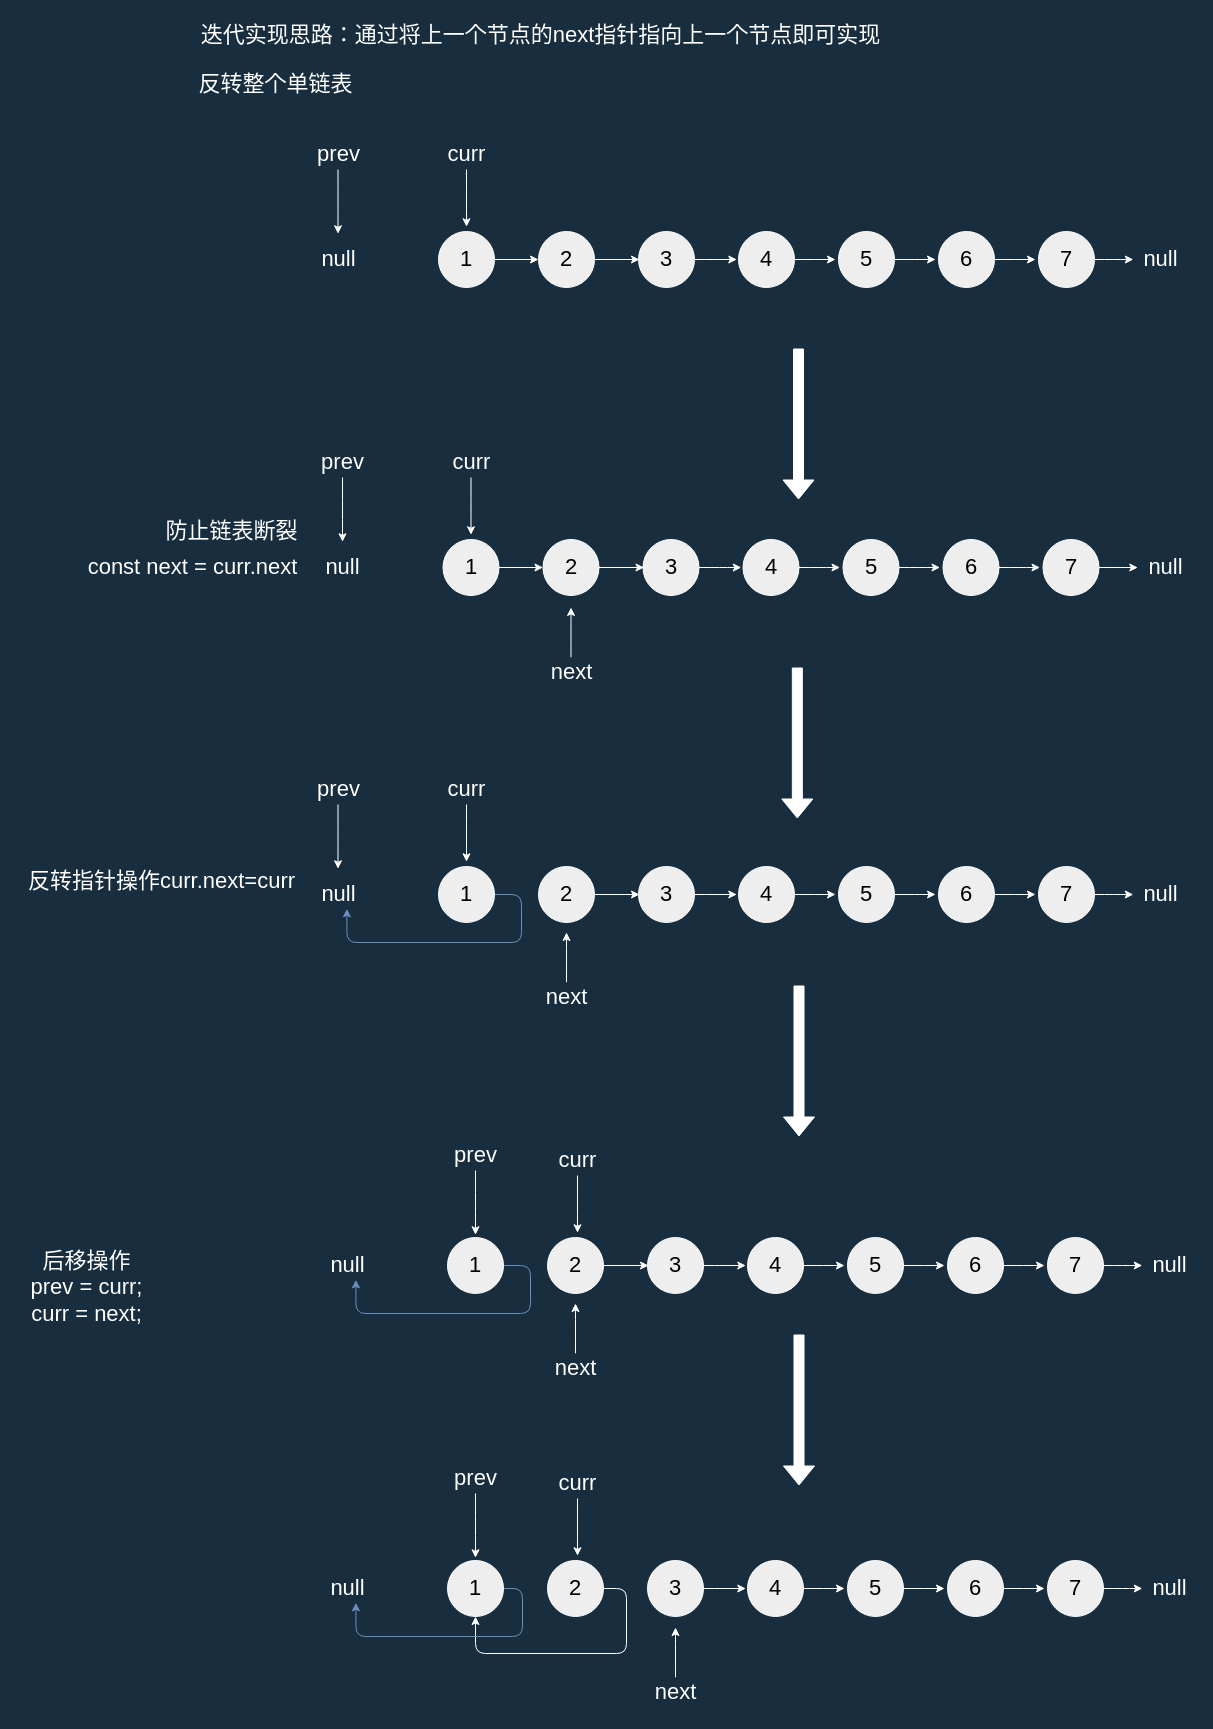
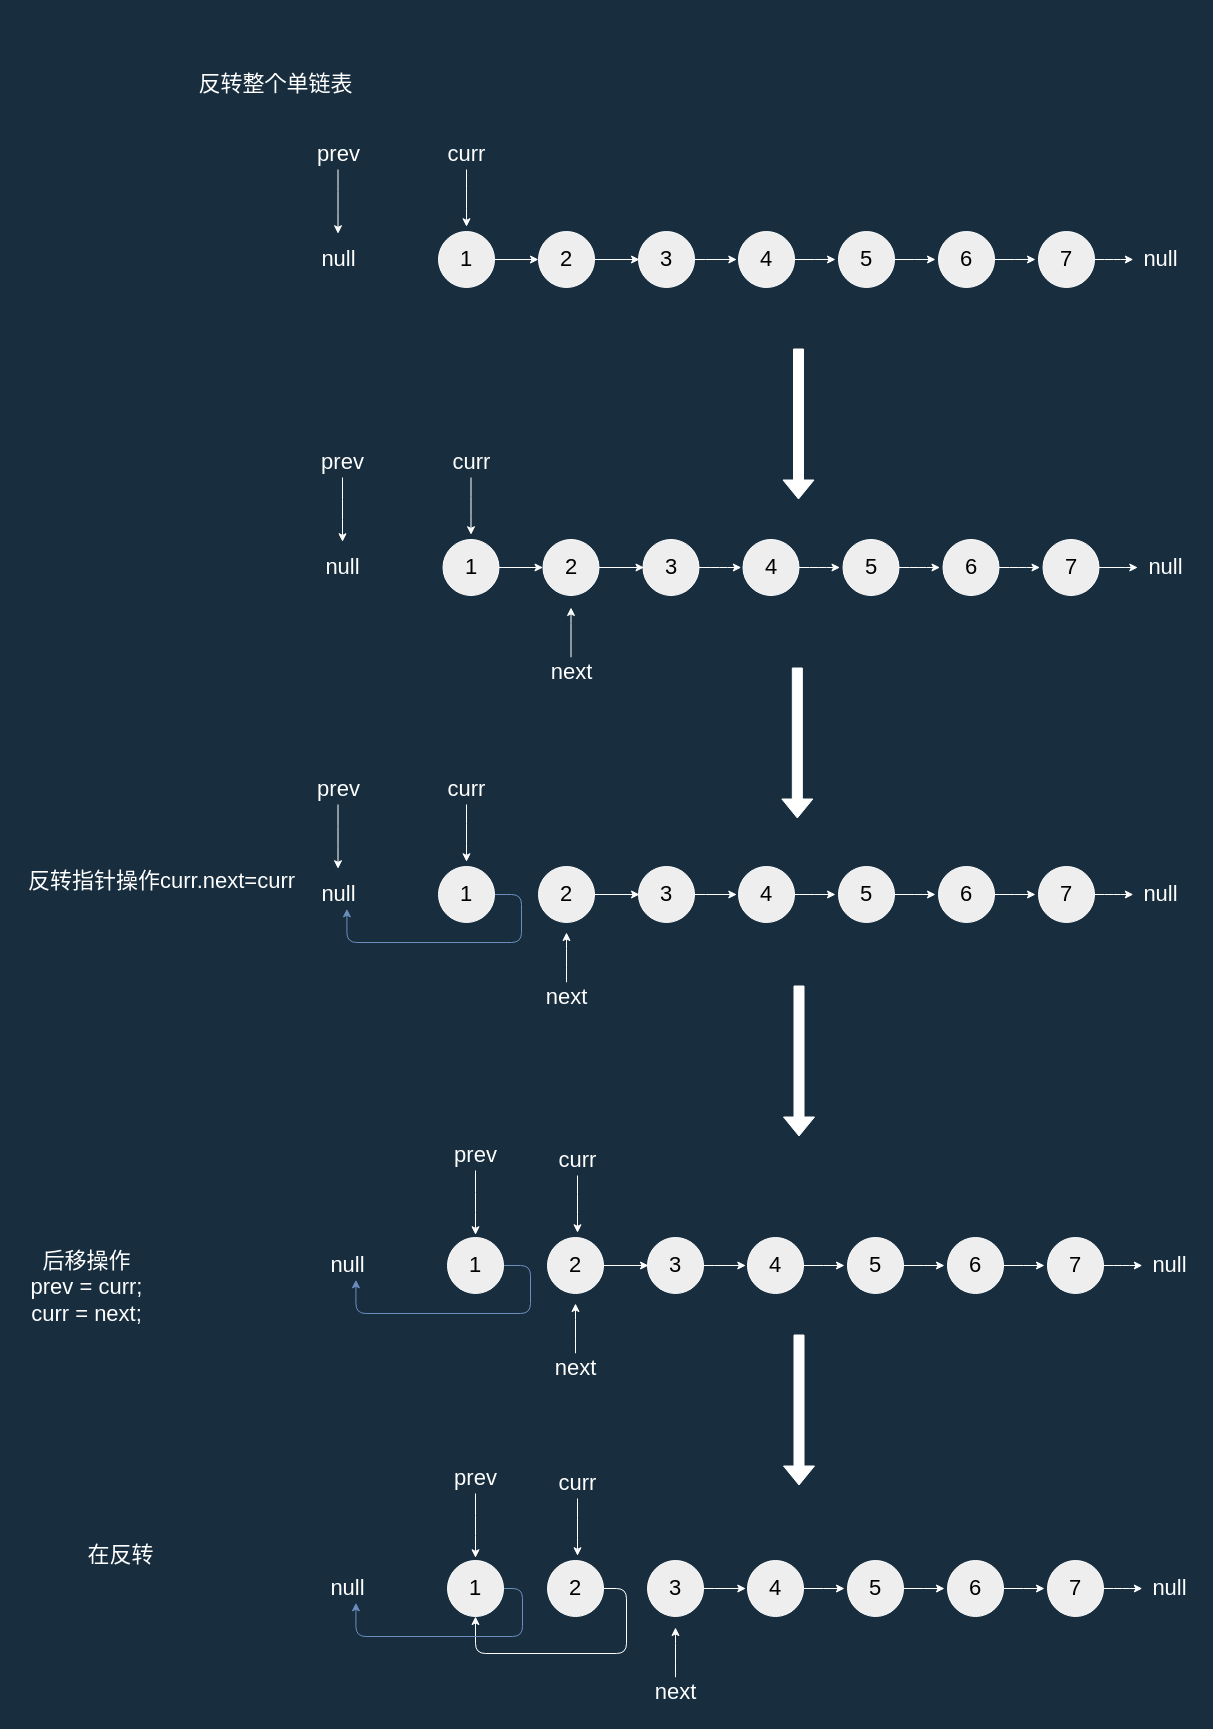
- <mxCell id="18" value="迭代实现思路：通过将上一个节点的next指针指向上一个节点即可实现" style="text;html=1;align=center;verticalAlign=middle;resizable=0;points=[];autosize=1;strokeColor=none;fillColor=none;fontSize=22;fontColor=#FFFFFF;" vertex="1" parent="1"><mxGeometry x="195" y="20" width="689" height="30" as="geometry" /></mxCell>
- <mxCell id="46" value="防止链表断裂" style="text;html=1;align=center;verticalAlign=middle;resizable=0;points=[];autosize=1;strokeColor=none;fillColor=none;fontSize=22;fontColor=#FFFFFF;" vertex="1" parent="1"><mxGeometry x="160" y="516" width="142" height="30" as="geometry" /></mxCell>
- <mxCell id="70" value="const next = curr.next" style="text;html=1;align=center;verticalAlign=middle;resizable=0;points=[];autosize=1;strokeColor=none;fillColor=none;fontSize=22;fontColor=#FFFFFF;" vertex="1" parent="1"><mxGeometry x="82" y="552" width="220" height="30" as="geometry" /></mxCell>
+ <mxCell id="119" value="在反转" style="text;html=1;align=center;verticalAlign=middle;resizable=0;points=[];autosize=1;strokeColor=none;fillColor=none;fontSize=22;fontColor=#FFFFFF;" vertex="1" parent="1"><mxGeometry x="82" y="1540" width="76" height="30" as="geometry" /></mxCell>
